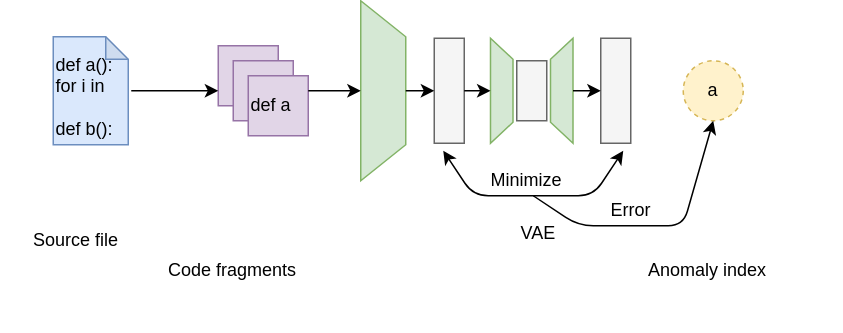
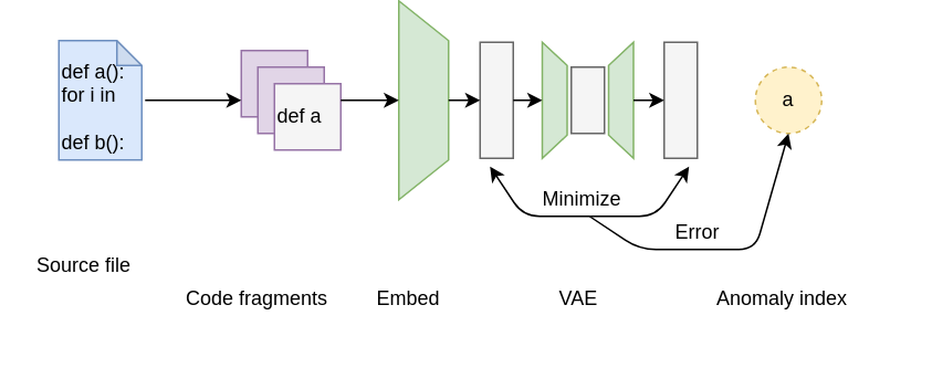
- <mxCell id="5" value="&lt;div&gt;def a&lt;/div&gt;" style="whiteSpace=wrap;html=1;aspect=fixed;fillColor=#e1d5e7;strokeColor=#9673a6;align=left;" vertex="1" parent="1"><mxGeometry x="165" y="46" width="40" height="40" as="geometry" /></mxCell>
+ <mxCell id="5" value="&lt;div&gt;def a&lt;/div&gt;" style="whiteSpace=wrap;html=1;aspect=fixed;fillColor=#f5f5f5;strokeColor=#9673a6;align=left;" vertex="1" parent="1"><mxGeometry x="165" y="46" width="40" height="40" as="geometry" /></mxCell>
- <mxCell id="26" value="&lt;div&gt;VAE&lt;/div&gt;&lt;div&gt;&lt;br&gt;&lt;/div&gt;" style="text;html=1;resizable=0;points=[];autosize=1;align=left;verticalAlign=top;spacingTop=-4;" vertex="1" parent="1"><mxGeometry x="345" y="141" width="40" height="30" as="geometry" /></mxCell>
+ <mxCell id="26" value="&lt;div&gt;VAE&lt;/div&gt;&lt;div&gt;&lt;br&gt;&lt;/div&gt;" style="text;html=1;resizable=0;points=[];autosize=1;align=left;verticalAlign=top;spacingTop=-4;" vertex="1" parent="1"><mxGeometry x="335" y="166" width="40" height="30" as="geometry" /></mxCell>
+ <mxCell id="25" value="&lt;div&gt;Embed&lt;/div&gt;&lt;div&gt;&lt;br&gt;&lt;/div&gt;" style="text;html=1;resizable=0;points=[];autosize=1;align=left;verticalAlign=top;spacingTop=-4;" vertex="1" parent="1"><mxGeometry x="225" y="166" width="60" height="30" as="geometry" /></mxCell>
